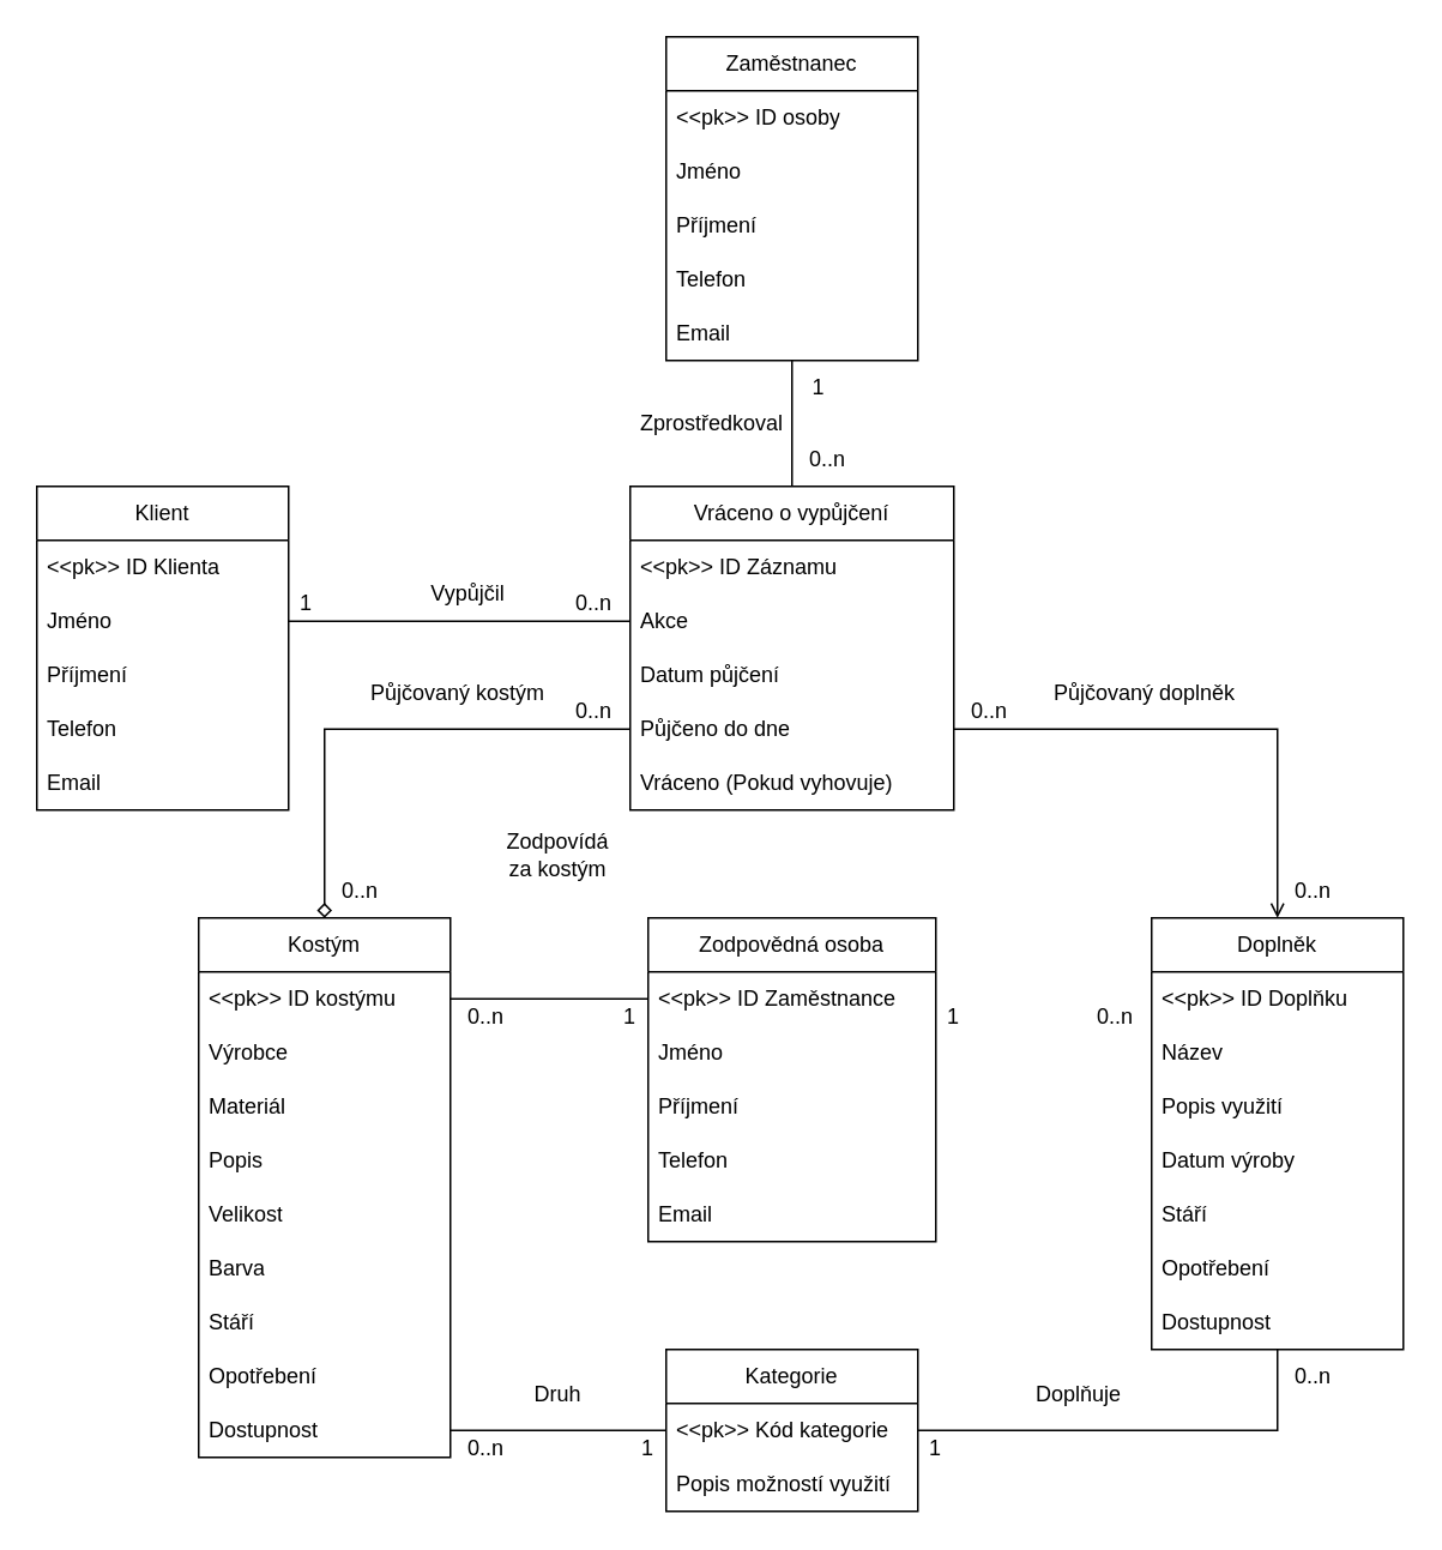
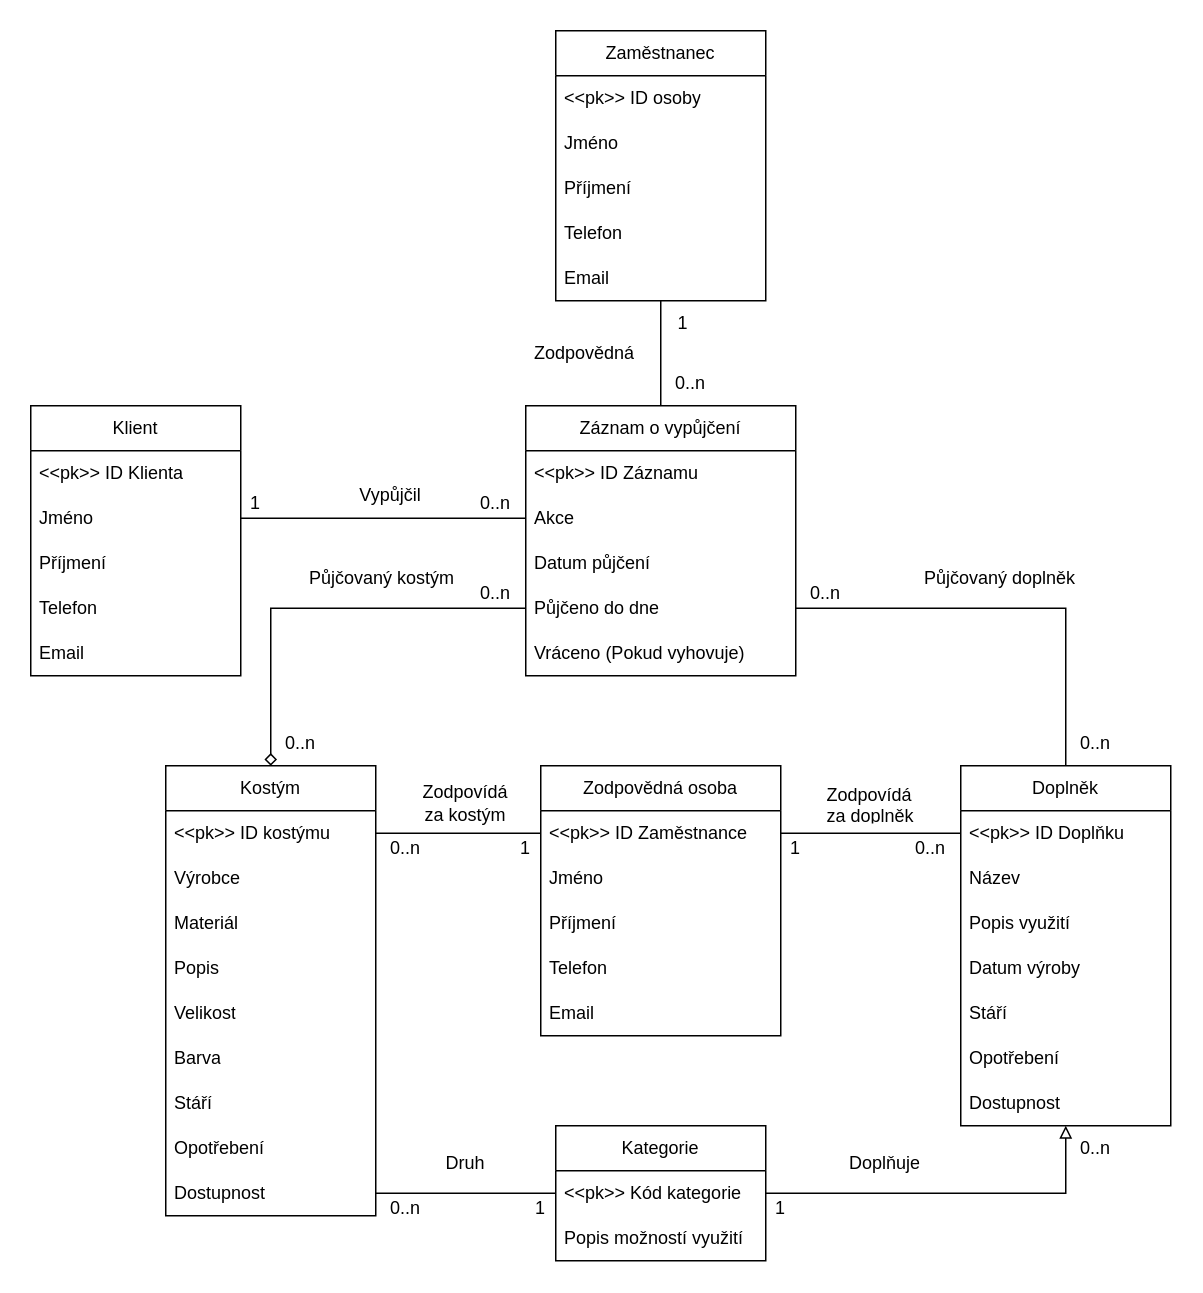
- <mxCell id="52" value="Zprostředkoval" style="text;strokeColor=none;fillColor=none;align=left;verticalAlign=middle;spacingLeft=4;spacingRight=4;overflow=hidden;points=[[0,0.5],[1,0.5]];portConstraint=eastwest;rotatable=0;whiteSpace=wrap;html=1;" parent="1" vertex="1"><mxGeometry x="350" y="220" width="100" height="30" as="geometry" /></mxCell>
+ <mxCell id="52" value="Zodpovědná" style="text;strokeColor=none;fillColor=none;align=left;verticalAlign=middle;spacingLeft=4;spacingRight=4;overflow=hidden;points=[[0,0.5],[1,0.5]];portConstraint=eastwest;rotatable=0;whiteSpace=wrap;html=1;" parent="1" vertex="1"><mxGeometry x="350" y="220" width="100" height="30" as="geometry" /></mxCell>
- <mxCell id="30" value="Vráceno o vypůjčení" style="swimlane;fontStyle=0;childLayout=stackLayout;horizontal=1;startSize=30;horizontalStack=0;resizeParent=1;resizeParentMax=0;resizeLast=0;collapsible=1;marginBottom=0;whiteSpace=wrap;html=1;" parent="1" vertex="1"><mxGeometry x="350" y="270" width="180" height="180" as="geometry" /></mxCell>
+ <mxCell id="30" value="Záznam o vypůjčení" style="swimlane;fontStyle=0;childLayout=stackLayout;horizontal=1;startSize=30;horizontalStack=0;resizeParent=1;resizeParentMax=0;resizeLast=0;collapsible=1;marginBottom=0;whiteSpace=wrap;html=1;" parent="1" vertex="1"><mxGeometry x="350" y="270" width="180" height="180" as="geometry" /></mxCell>
- <mxCell id="50" value="Půjčovaný doplněk" style="text;strokeColor=none;fillColor=none;align=left;verticalAlign=middle;spacingLeft=4;spacingRight=4;overflow=hidden;points=[[0,0.5],[1,0.5]];portConstraint=eastwest;rotatable=0;whiteSpace=wrap;html=1;" parent="1" vertex="1"><mxGeometry x="580" y="370" width="120" height="30" as="geometry" /></mxCell>
+ <mxCell id="50" value="Půjčovaný doplněk" style="text;strokeColor=none;fillColor=none;align=left;verticalAlign=middle;spacingLeft=4;spacingRight=4;overflow=hidden;points=[[0,0.5],[1,0.5]];portConstraint=eastwest;rotatable=0;whiteSpace=wrap;html=1;" parent="1" vertex="1"><mxGeometry x="610" y="370" width="120" height="30" as="geometry" /></mxCell>
- <mxCell id="56" value="Zodpovídá za kostým" style="text;html=1;strokeColor=none;fillColor=none;align=center;verticalAlign=middle;whiteSpace=wrap;rounded=0;" parent="1" vertex="1"><mxGeometry x="280" y="460" width="60" height="30" as="geometry" /></mxCell>
+ <mxCell id="56" value="Zodpovídá za kostým" style="text;html=1;strokeColor=none;fillColor=none;align=center;verticalAlign=middle;whiteSpace=wrap;rounded=0;" parent="1" vertex="1"><mxGeometry x="280" y="520" width="60" height="30" as="geometry" /></mxCell>
- <mxCell id="45" style="edgeStyle=orthogonalEdgeStyle;rounded=0;orthogonalLoop=1;jettySize=auto;html=1;exitX=1;exitY=0.5;exitDx=0;exitDy=0;entryX=0.5;entryY=0;entryDx=0;entryDy=0;endArrow=open;endFill=0;" parent="1" source="34" target="12" edge="1"><mxGeometry relative="1" as="geometry" /></mxCell>
+ <mxCell id="45" style="edgeStyle=orthogonalEdgeStyle;rounded=0;orthogonalLoop=1;jettySize=auto;html=1;exitX=1;exitY=0.5;exitDx=0;exitDy=0;entryX=0.5;entryY=0;entryDx=0;entryDy=0;endArrow=none;endFill=0;" parent="1" source="34" target="12" edge="1"><mxGeometry relative="1" as="geometry" /></mxCell>
+ <mxCell id="55" value="Zodpovídá za doplněk" style="text;strokeColor=none;fillColor=none;align=left;verticalAlign=middle;spacingLeft=4;spacingRight=4;overflow=hidden;points=[[0,0.5],[1,0.5]];portConstraint=eastwest;rotatable=0;whiteSpace=wrap;html=1;" parent="1" vertex="1"><mxGeometry x="544.5" y="520" width="80" height="30" as="geometry" /></mxCell>
+ <mxCell id="48" style="edgeStyle=orthogonalEdgeStyle;rounded=0;orthogonalLoop=1;jettySize=auto;html=1;exitX=1;exitY=0.5;exitDx=0;exitDy=0;entryX=0;entryY=0.5;entryDx=0;entryDy=0;endArrow=none;endFill=0;" parent="1" source="24" target="13" edge="1"><mxGeometry relative="1" as="geometry" /></mxCell>
- <mxCell id="47" style="edgeStyle=orthogonalEdgeStyle;rounded=0;orthogonalLoop=1;jettySize=auto;html=1;exitX=1;exitY=0.5;exitDx=0;exitDy=0;endArrow=none;endFill=0;" parent="1" source="21" target="12" edge="1"><mxGeometry relative="1" as="geometry" /></mxCell>
+ <mxCell id="47" style="edgeStyle=orthogonalEdgeStyle;rounded=0;orthogonalLoop=1;jettySize=auto;html=1;exitX=1;exitY=0.5;exitDx=0;exitDy=0;endArrow=block;endFill=0;" parent="1" source="21" target="12" edge="1"><mxGeometry relative="1" as="geometry" /></mxCell>
- <mxCell id="54" value="Doplňuje" style="text;strokeColor=none;fillColor=none;align=left;verticalAlign=middle;spacingLeft=4;spacingRight=4;overflow=hidden;points=[[0,0.5],[1,0.5]];portConstraint=eastwest;rotatable=0;whiteSpace=wrap;html=1;" parent="1" vertex="1"><mxGeometry x="570" y="760" width="80" height="30" as="geometry" /></mxCell>
+ <mxCell id="54" value="Doplňuje" style="text;strokeColor=none;fillColor=none;align=left;verticalAlign=middle;spacingLeft=4;spacingRight=4;overflow=hidden;points=[[0,0.5],[1,0.5]];portConstraint=eastwest;rotatable=0;whiteSpace=wrap;html=1;" parent="1" vertex="1"><mxGeometry x="560" y="760" width="80" height="30" as="geometry" /></mxCell>
